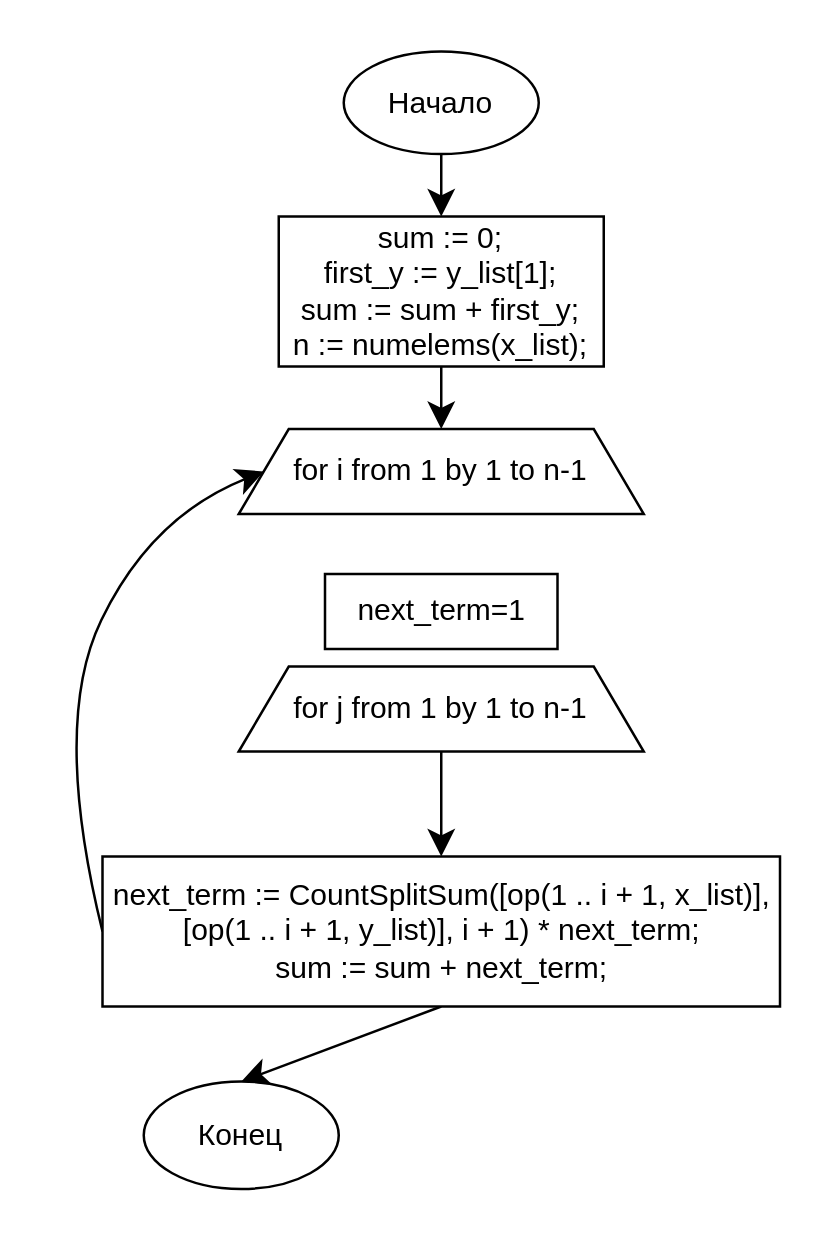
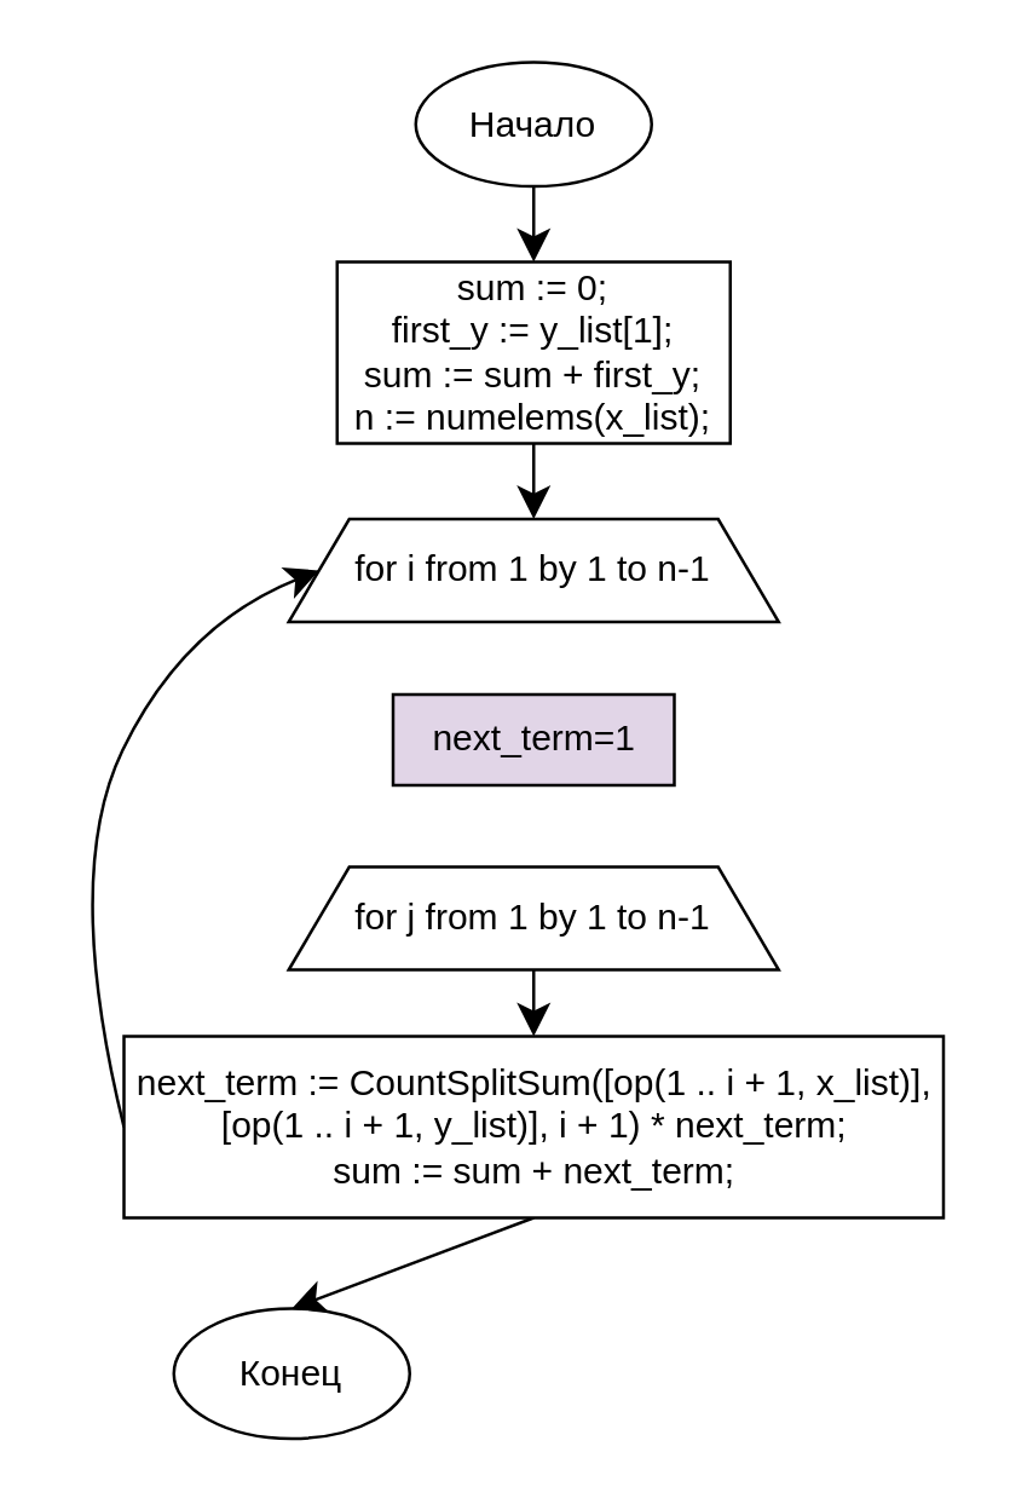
- <mxCell id="8" value="next_term=1" style="rounded=0;whiteSpace=wrap;html=1;" vertex="1" parent="1"><mxGeometry x="129.5" y="229" width="93" height="30" as="geometry" /></mxCell>
+ <mxCell id="8" value="next_term=1" style="rounded=0;whiteSpace=wrap;html=1;fillColor=#e1d5e7;" vertex="1" parent="1"><mxGeometry x="129.5" y="229" width="93" height="30" as="geometry" /></mxCell>
- <mxCell id="13" value="for j from 1 by 1 to n-1" style="shape=trapezoid;perimeter=trapezoidPerimeter;whiteSpace=wrap;html=1;fixedSize=1;" vertex="1" parent="1"><mxGeometry x="95" y="266" width="162" height="34" as="geometry" /></mxCell>
+ <mxCell id="13" value="for j from 1 by 1 to n-1" style="shape=trapezoid;perimeter=trapezoidPerimeter;whiteSpace=wrap;html=1;fixedSize=1;" vertex="1" parent="1"><mxGeometry x="95" y="286" width="162" height="34" as="geometry" /></mxCell>
